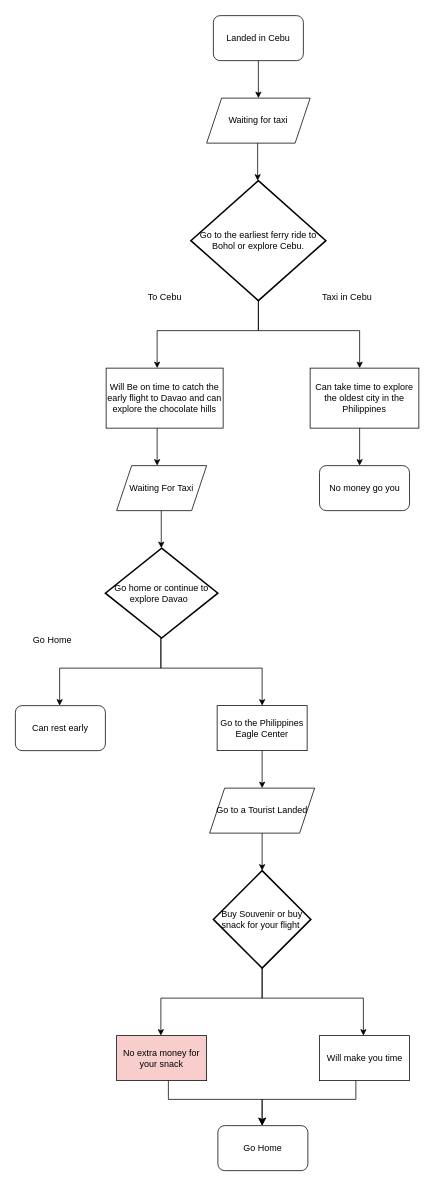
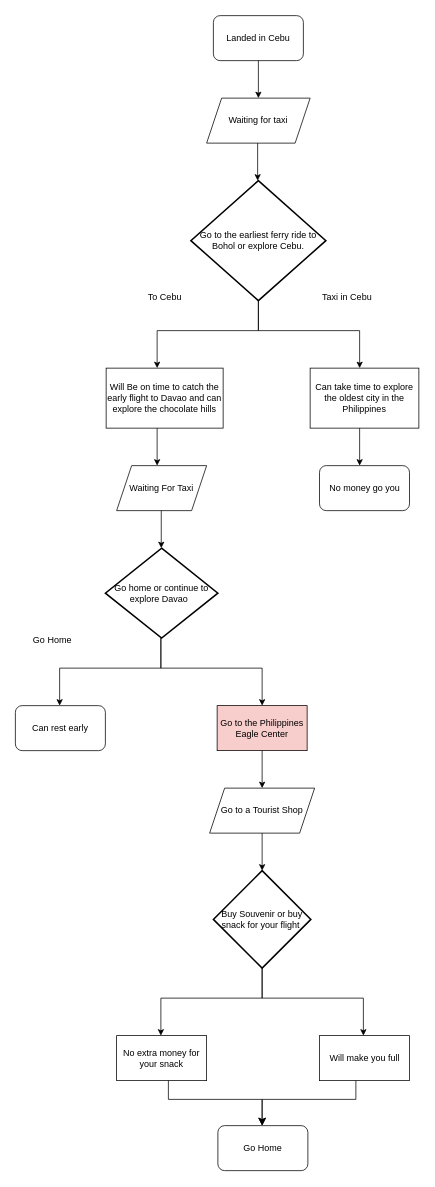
- <mxCell id="27" value="Go to the Philippines Eagle Center" style="rounded=0;whiteSpace=wrap;html=1;" vertex="1" parent="1"><mxGeometry x="289" y="940" width="120" height="60" as="geometry" /></mxCell>
+ <mxCell id="27" value="Go to the Philippines Eagle Center" style="rounded=0;whiteSpace=wrap;html=1;fillColor=#f8cecc;" vertex="1" parent="1"><mxGeometry x="289" y="940" width="120" height="60" as="geometry" /></mxCell>
- <mxCell id="30" value="Go to a Tourist Landed" style="shape=parallelogram;perimeter=parallelogramPerimeter;whiteSpace=wrap;html=1;fixedSize=1;" vertex="1" parent="1"><mxGeometry x="279" y="1050" width="140" height="60" as="geometry" /></mxCell>
+ <mxCell id="30" value="Go to a Tourist Shop" style="shape=parallelogram;perimeter=parallelogramPerimeter;whiteSpace=wrap;html=1;fixedSize=1;" vertex="1" parent="1"><mxGeometry x="279" y="1050" width="140" height="60" as="geometry" /></mxCell>
- <mxCell id="32" value="No extra money for your snack" style="rounded=0;whiteSpace=wrap;html=1;fillColor=#f8cecc;" vertex="1" parent="1"><mxGeometry x="155" y="1380" width="120" height="60" as="geometry" /></mxCell>
+ <mxCell id="32" value="No extra money for your snack" style="rounded=0;whiteSpace=wrap;html=1;" vertex="1" parent="1"><mxGeometry x="155" y="1380" width="120" height="60" as="geometry" /></mxCell>
- <mxCell id="33" value="Will make you time" style="rounded=0;whiteSpace=wrap;html=1;" vertex="1" parent="1"><mxGeometry x="425.5" y="1380" width="120" height="60" as="geometry" /></mxCell>
+ <mxCell id="33" value="Will make you full" style="rounded=0;whiteSpace=wrap;html=1;" vertex="1" parent="1"><mxGeometry x="425.5" y="1380" width="120" height="60" as="geometry" /></mxCell>
